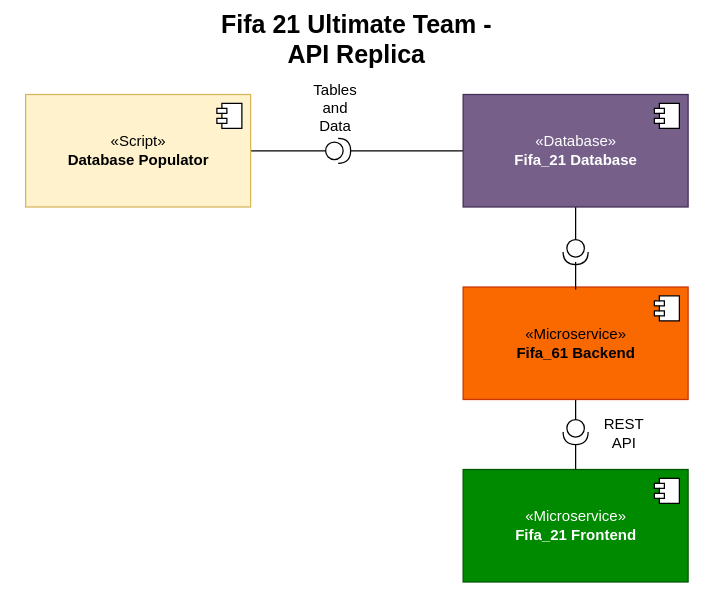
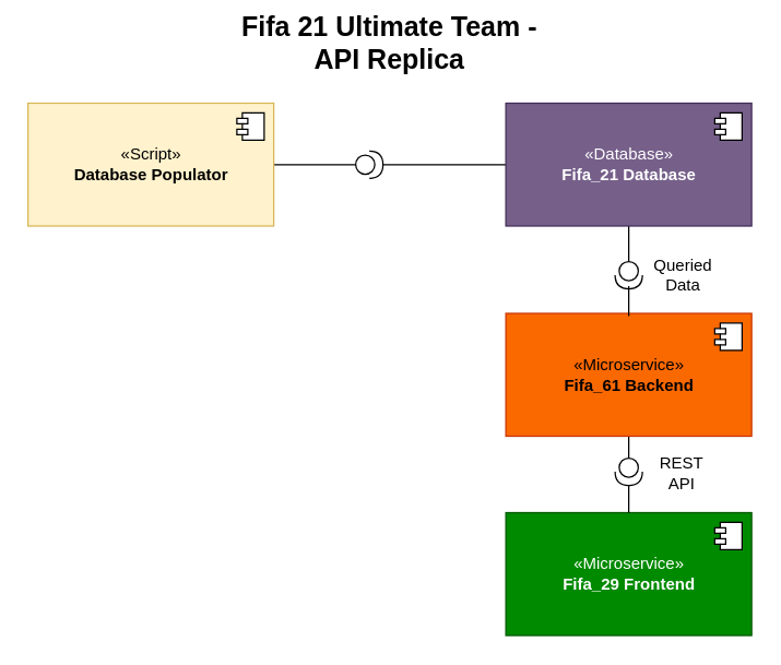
- <mxCell id="19" value="Tables and Data" style="text;html=1;strokeColor=none;fillColor=none;align=center;verticalAlign=middle;whiteSpace=wrap;rounded=0;" parent="1" vertex="1"><mxGeometry x="248" y="76" width="40" height="20" as="geometry" /></mxCell>
+ <mxCell id="20" value="Queried Data" style="text;html=1;strokeColor=none;fillColor=none;align=center;verticalAlign=middle;whiteSpace=wrap;rounded=0;" parent="1" vertex="1"><mxGeometry x="480" y="191" width="40" height="20" as="geometry" /></mxCell>
- <mxCell id="10" value="«Microservice»&lt;br&gt;&lt;b&gt;Fifa_21 Frontend&lt;/b&gt;" style="html=1;dropTarget=0;fillColor=#008a00;strokeColor=#005700;fontColor=#ffffff;" parent="1" vertex="1"><mxGeometry x="370" y="375" width="180" height="90" as="geometry" /></mxCell>
+ <mxCell id="10" value="«Microservice»&lt;br&gt;&lt;b&gt;Fifa_29 Frontend&lt;/b&gt;" style="html=1;dropTarget=0;fillColor=#008a00;strokeColor=#005700;fontColor=#ffffff;" parent="1" vertex="1"><mxGeometry x="370" y="375" width="180" height="90" as="geometry" /></mxCell>
